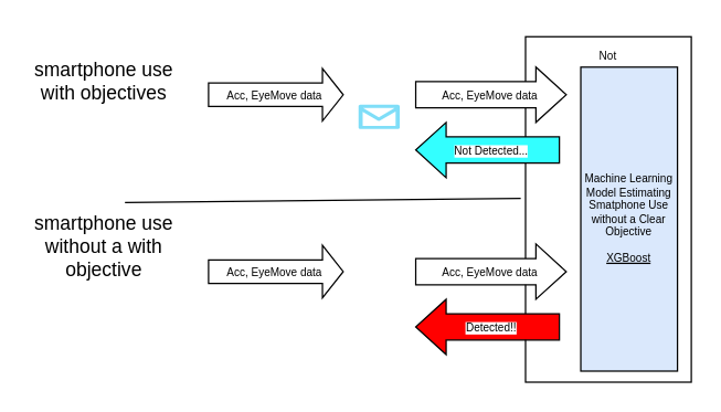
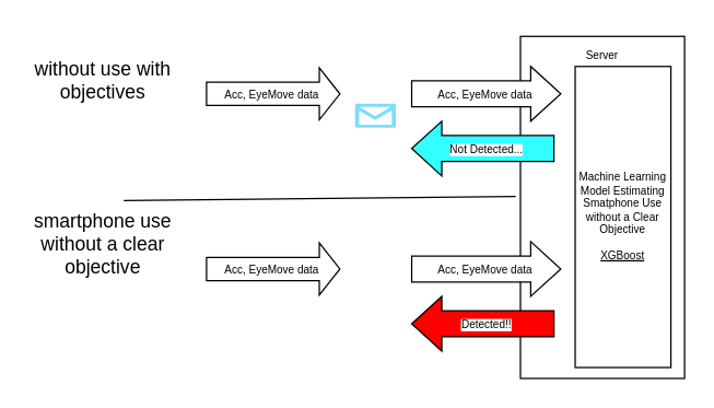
- <mxCell id="10" value="&lt;span style=&quot;font-size: 8px;&quot;&gt;Not&lt;/span&gt;" style="text;html=1;strokeColor=none;fillColor=none;align=center;verticalAlign=middle;whiteSpace=wrap;rounded=0;shadow=1;" parent="1" vertex="1"><mxGeometry x="405" y="29" width="70" height="19" as="geometry" /></mxCell>
+ <mxCell id="10" value="&lt;span style=&quot;font-size: 8px;&quot;&gt;Server&lt;/span&gt;" style="text;html=1;strokeColor=none;fillColor=none;align=center;verticalAlign=middle;whiteSpace=wrap;rounded=0;shadow=1;" parent="1" vertex="1"><mxGeometry x="405" y="29" width="70" height="19" as="geometry" /></mxCell>
- <mxCell id="4" value="&lt;font style=&quot;font-size: 14px;&quot;&gt;smartphone use with objectives&lt;/font&gt;" style="text;html=1;strokeColor=none;fillColor=none;align=center;verticalAlign=middle;whiteSpace=wrap;rounded=0;shadow=1;" parent="1" vertex="1"><mxGeometry x="20" y="48" width="110" height="19" as="geometry" /></mxCell>
+ <mxCell id="4" value="&lt;font style=&quot;font-size: 14px;&quot;&gt;without use with objectives&lt;/font&gt;" style="text;html=1;strokeColor=none;fillColor=none;align=center;verticalAlign=middle;whiteSpace=wrap;rounded=0;shadow=1;" parent="1" vertex="1"><mxGeometry x="20" y="48" width="110" height="19" as="geometry" /></mxCell>
- <mxCell id="9" value="Machine Learning Model Estimating Smatphone Use without a Clear Objective&lt;br&gt;&lt;br&gt;&lt;u&gt;XGBoost&lt;/u&gt;" style="rounded=0;whiteSpace=wrap;html=1;shadow=0;fontSize=8;fillColor=#dae8fc;" parent="1" vertex="1"><mxGeometry x="420" y="48" width="70" height="220" as="geometry" /></mxCell>
+ <mxCell id="9" value="Machine Learning Model Estimating Smatphone Use without a Clear Objective&lt;br&gt;&lt;br&gt;&lt;u&gt;XGBoost&lt;/u&gt;" style="rounded=0;whiteSpace=wrap;html=1;shadow=0;fontSize=8;" parent="1" vertex="1"><mxGeometry x="420" y="48" width="70" height="220" as="geometry" /></mxCell>
- <mxCell id="16" value="&lt;font style=&quot;font-size: 14px;&quot;&gt;smartphone use without a with objective&lt;/font&gt;" style="text;html=1;strokeColor=none;fillColor=none;align=center;verticalAlign=middle;whiteSpace=wrap;rounded=0;shadow=1;" parent="1" vertex="1"><mxGeometry x="20" y="168" width="110" height="19" as="geometry" /></mxCell>
+ <mxCell id="16" value="&lt;font style=&quot;font-size: 14px;&quot;&gt;smartphone use without a clear objective&lt;/font&gt;" style="text;html=1;strokeColor=none;fillColor=none;align=center;verticalAlign=middle;whiteSpace=wrap;rounded=0;shadow=1;" parent="1" vertex="1"><mxGeometry x="20" y="168" width="110" height="19" as="geometry" /></mxCell>
